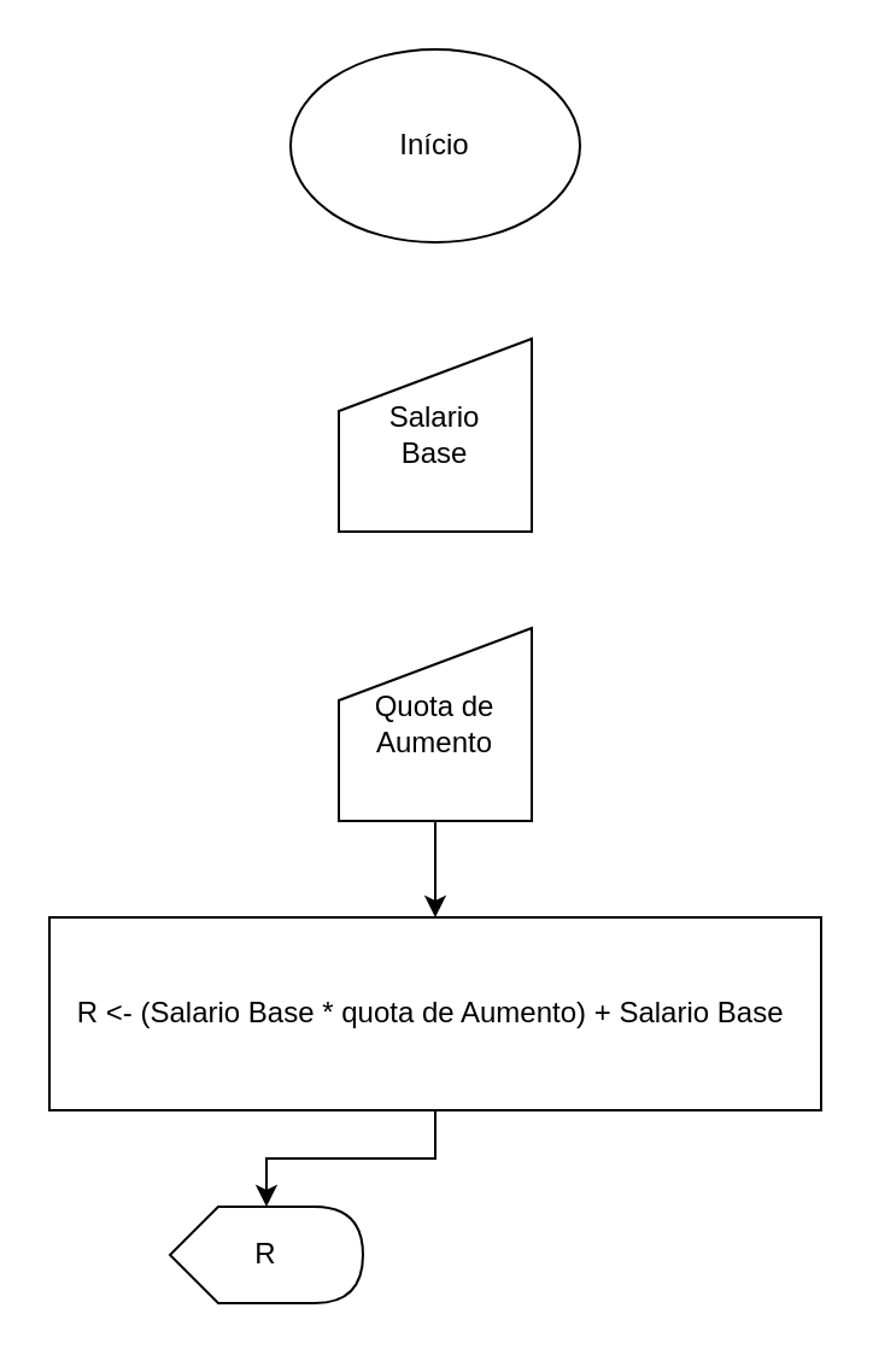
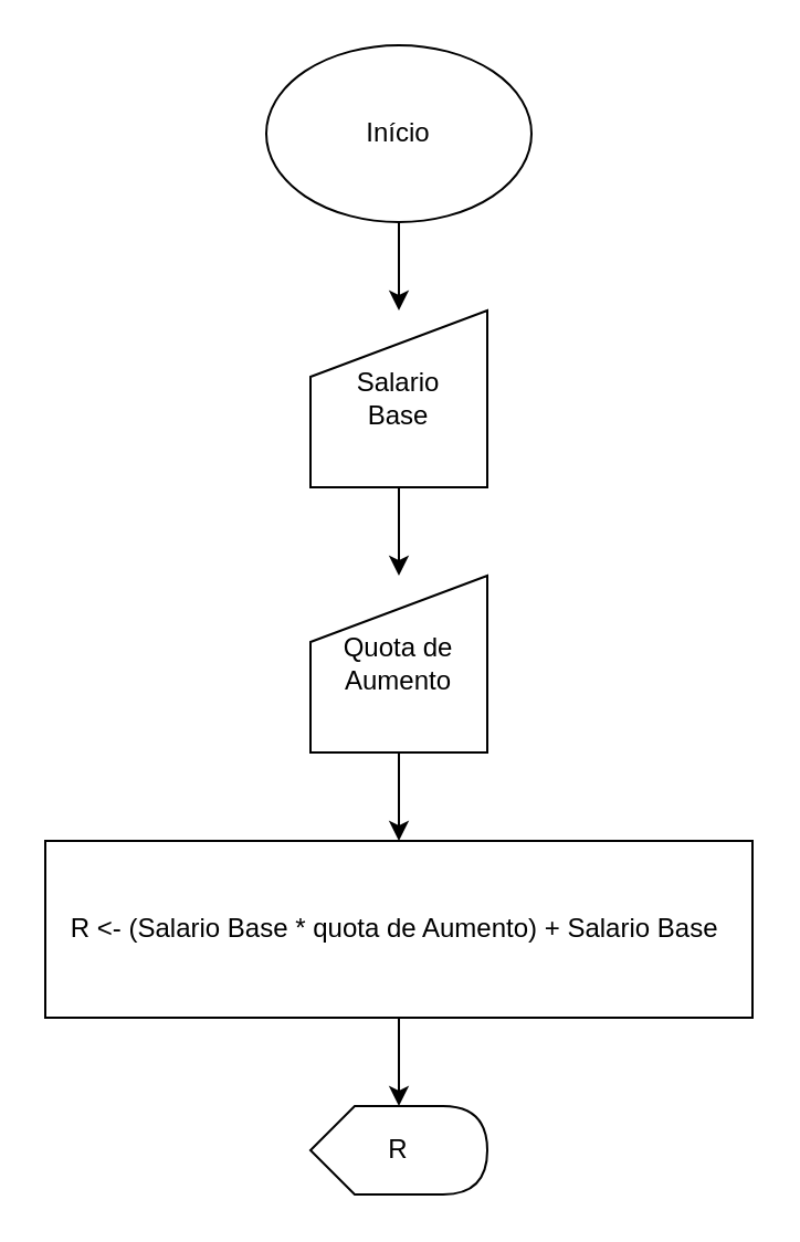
+ <mxCell id="2" value="" style="edgeStyle=orthogonalEdgeStyle;rounded=0;orthogonalLoop=1;jettySize=auto;html=1;" edge="1" parent="1" source="3" target="5"><mxGeometry relative="1" as="geometry" /></mxCell>
+ <mxCell id="4" value="" style="edgeStyle=orthogonalEdgeStyle;rounded=0;orthogonalLoop=1;jettySize=auto;html=1;" edge="1" parent="1" source="5" target="7"><mxGeometry relative="1" as="geometry" /></mxCell>
- <mxCell id="10" value="R" style="shape=display;whiteSpace=wrap;html=1;" vertex="1" parent="1"><mxGeometry x="70" y="500" width="80" height="40" as="geometry" /></mxCell>
+ <mxCell id="10" value="R" style="shape=display;whiteSpace=wrap;html=1;" vertex="1" parent="1"><mxGeometry x="140" y="500" width="80" height="40" as="geometry" /></mxCell>
